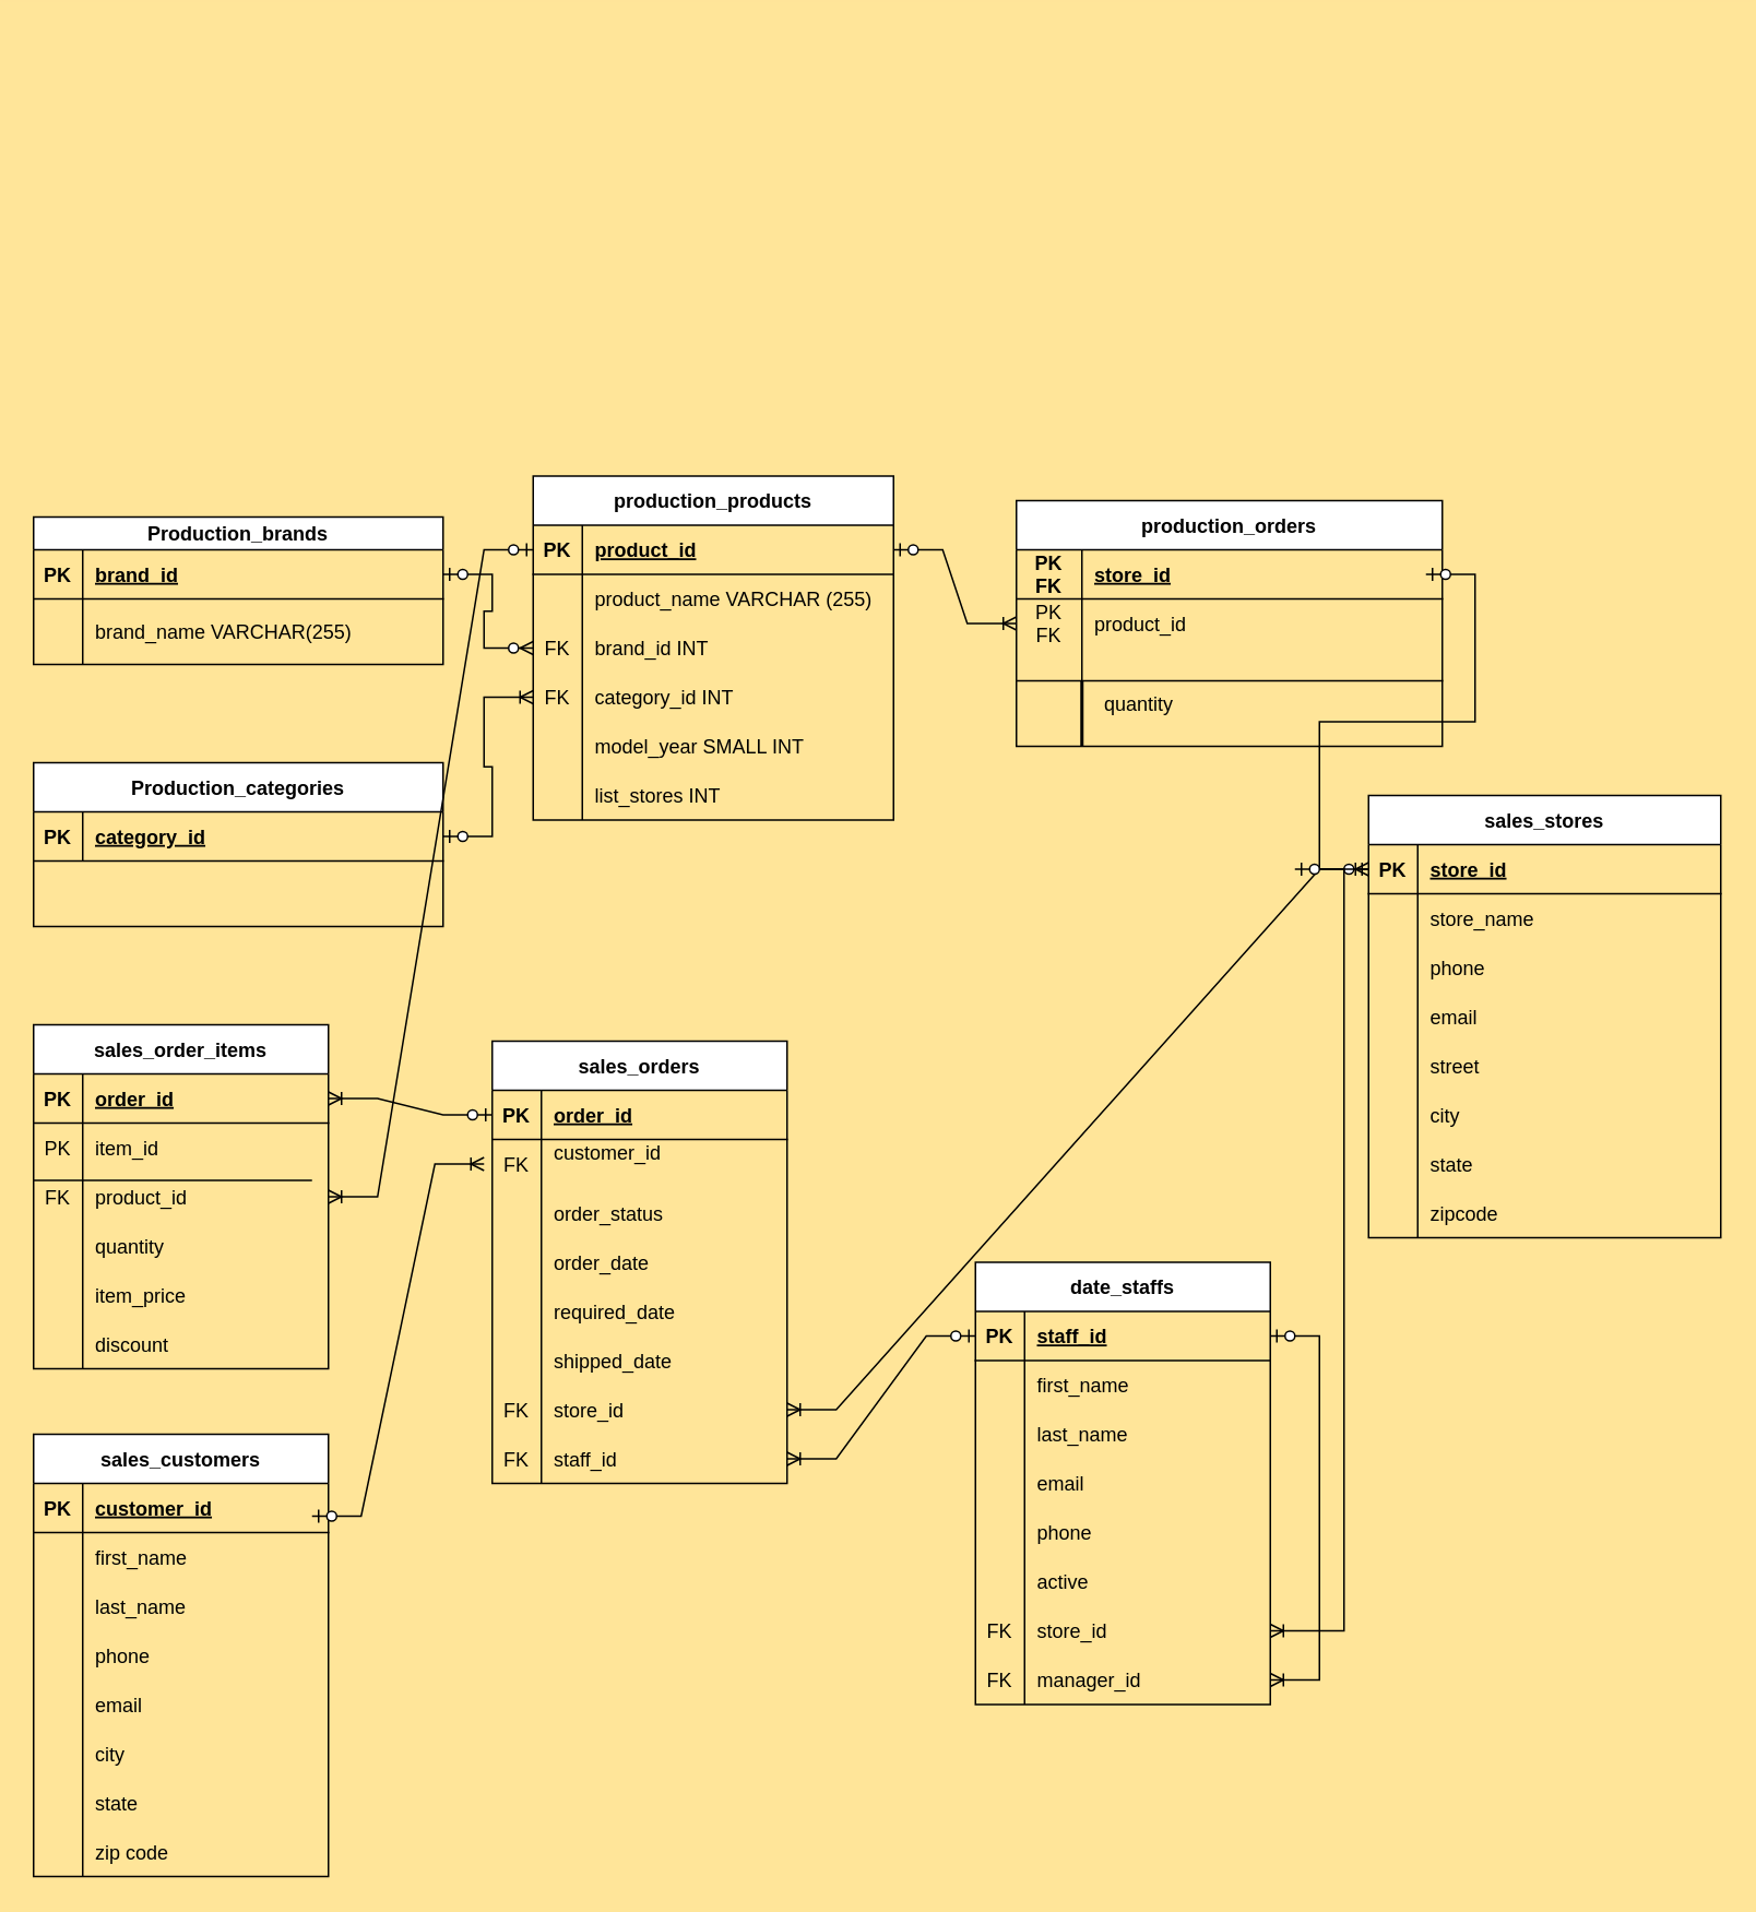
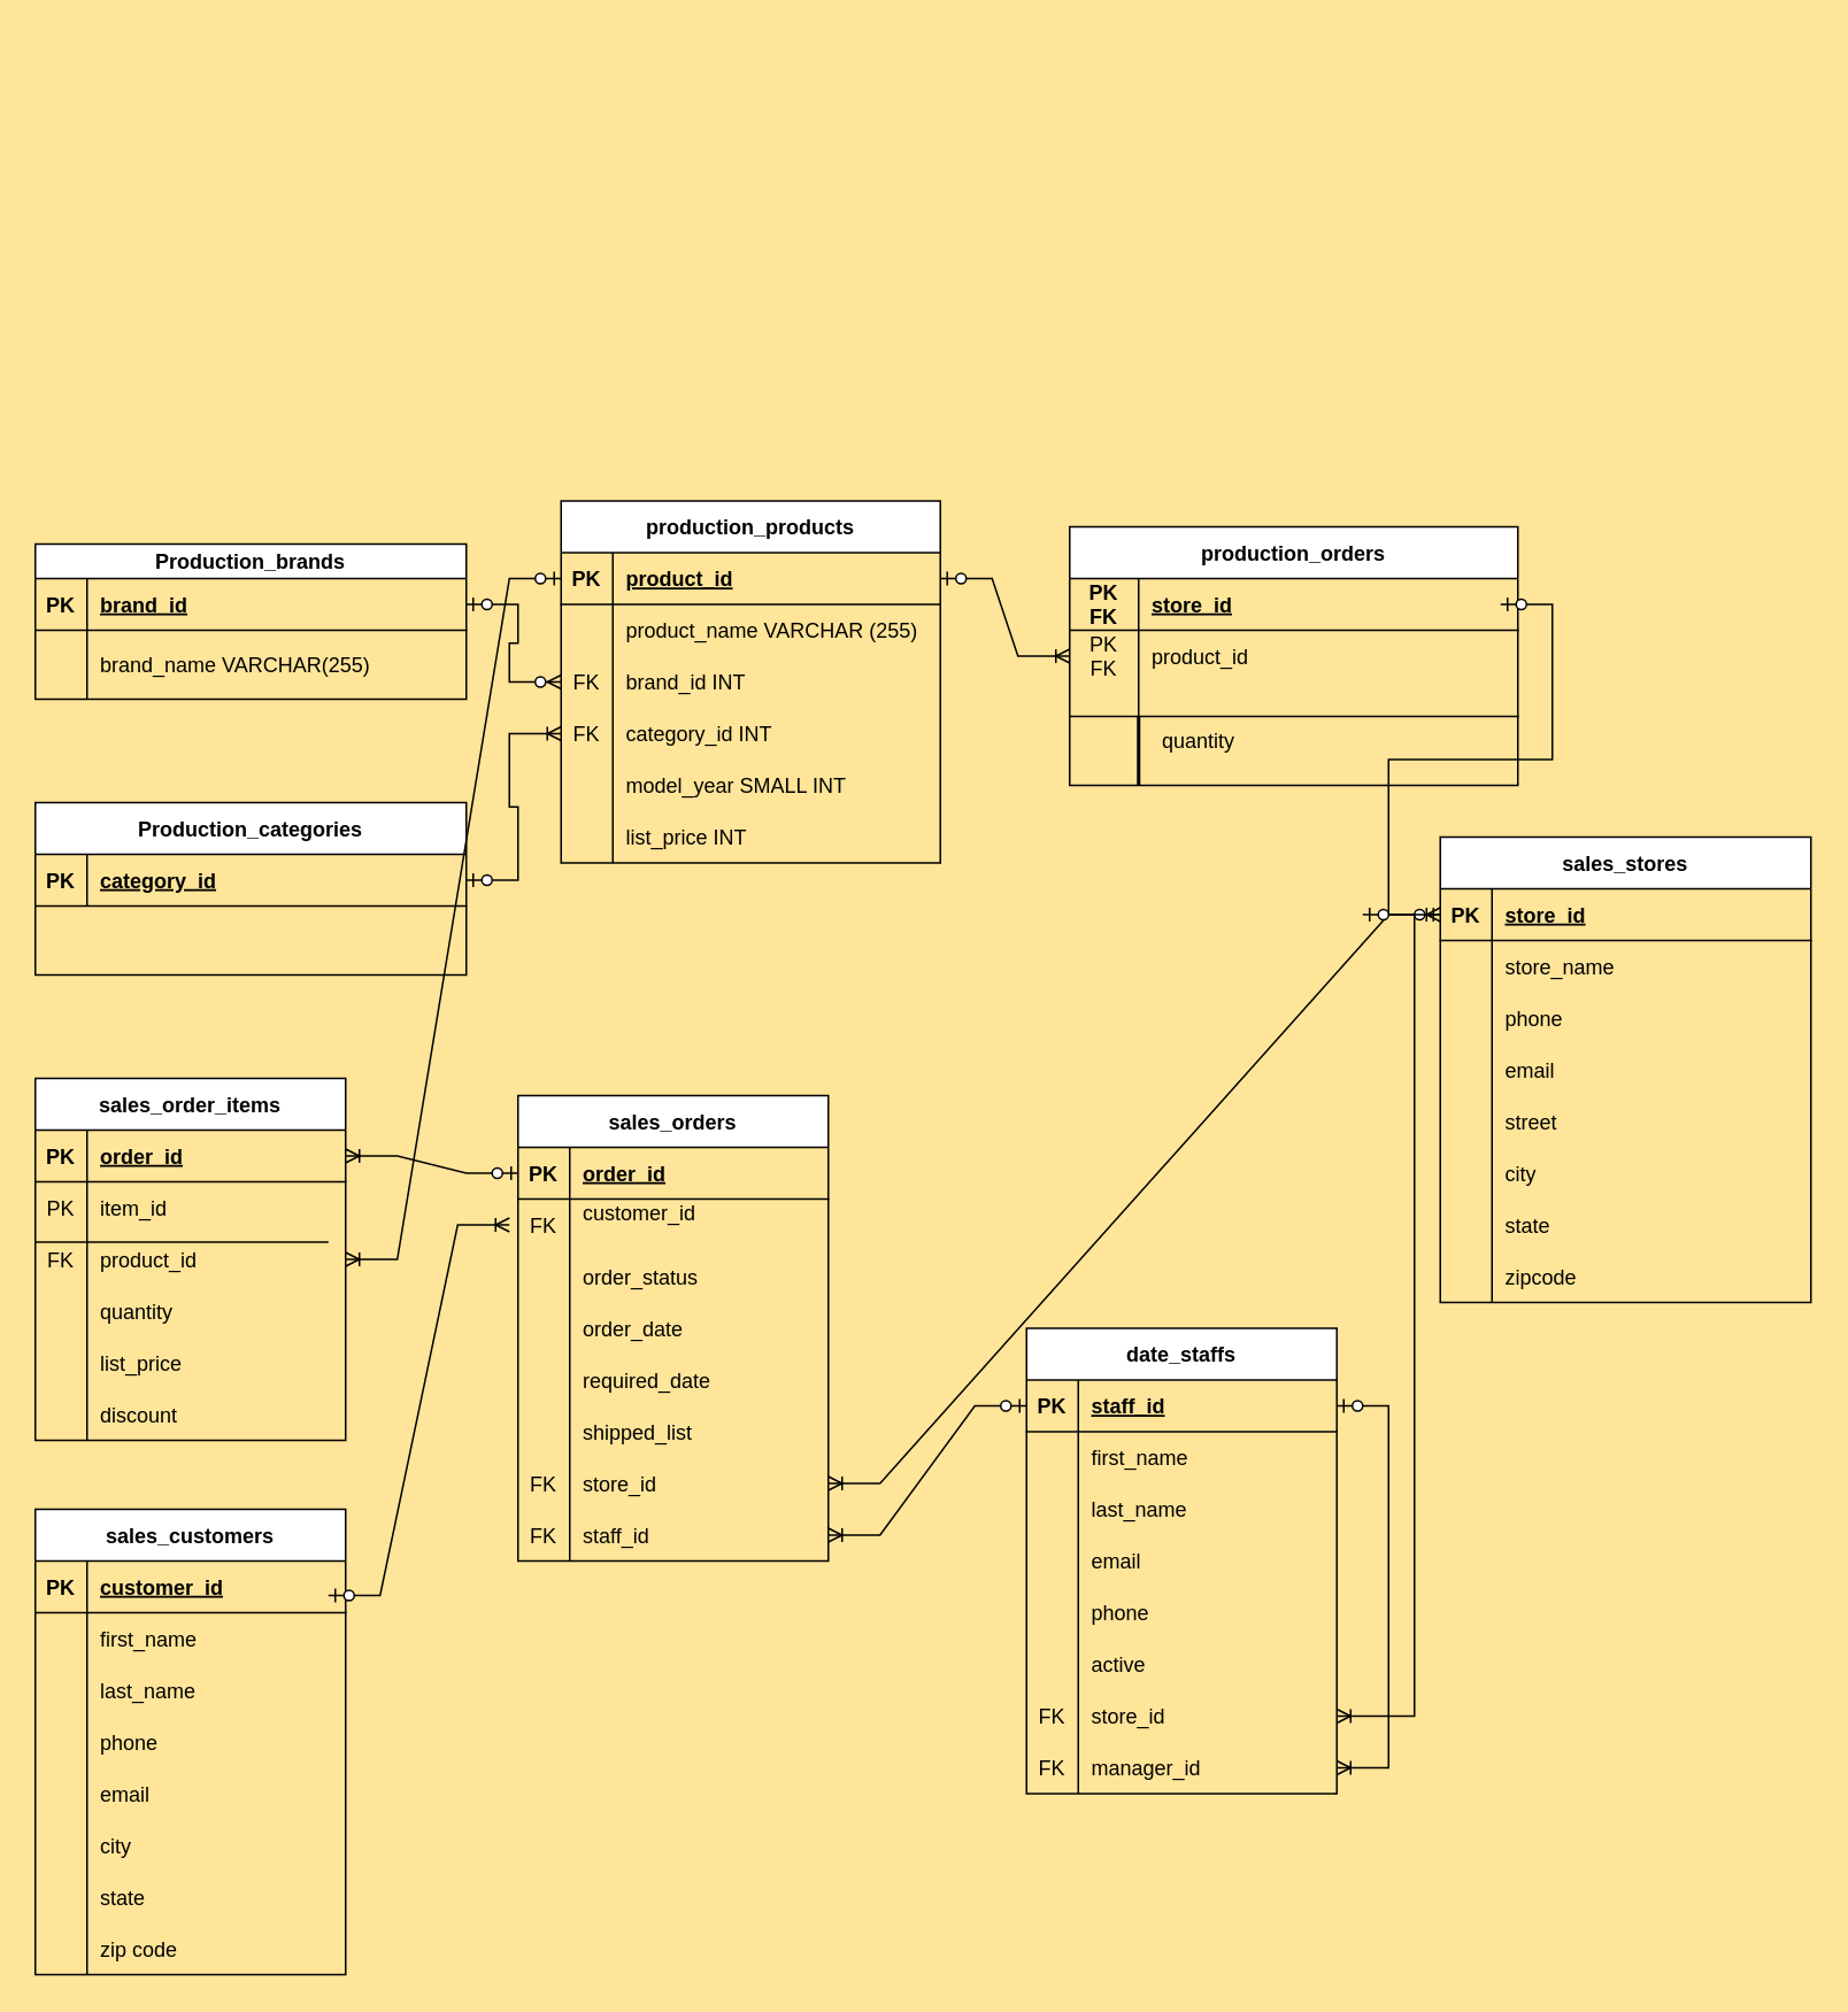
- <mxCell id="43" value="list_stores INT" style="shape=partialRectangle;connectable=0;fillColor=none;top=0;left=0;bottom=0;right=0;align=left;spacingLeft=6;overflow=hidden;" vertex="1" parent="41"><mxGeometry x="30" width="190" height="30" as="geometry"><mxRectangle width="190" height="30" as="alternateBounds" /></mxGeometry></mxCell>
+ <mxCell id="43" value="list_price INT" style="shape=partialRectangle;connectable=0;fillColor=none;top=0;left=0;bottom=0;right=0;align=left;spacingLeft=6;overflow=hidden;" vertex="1" parent="41"><mxGeometry x="30" width="190" height="30" as="geometry"><mxRectangle width="190" height="30" as="alternateBounds" /></mxGeometry></mxCell>
- <mxCell id="109" value="item_price" style="shape=partialRectangle;connectable=0;fillColor=none;top=0;left=0;bottom=0;right=0;align=left;spacingLeft=6;overflow=hidden;" vertex="1" parent="107"><mxGeometry x="30" width="150" height="30" as="geometry"><mxRectangle width="150" height="30" as="alternateBounds" /></mxGeometry></mxCell>
+ <mxCell id="109" value="list_price" style="shape=partialRectangle;connectable=0;fillColor=none;top=0;left=0;bottom=0;right=0;align=left;spacingLeft=6;overflow=hidden;" vertex="1" parent="107"><mxGeometry x="30" width="150" height="30" as="geometry"><mxRectangle width="150" height="30" as="alternateBounds" /></mxGeometry></mxCell>
- <mxCell id="132" value="shipped_date" style="shape=partialRectangle;connectable=0;fillColor=none;top=0;left=0;bottom=0;right=0;align=left;spacingLeft=6;overflow=hidden;" vertex="1" parent="130"><mxGeometry x="30" width="150" height="30" as="geometry"><mxRectangle width="150" height="30" as="alternateBounds" /></mxGeometry></mxCell>
+ <mxCell id="132" value="shipped_list" style="shape=partialRectangle;connectable=0;fillColor=none;top=0;left=0;bottom=0;right=0;align=left;spacingLeft=6;overflow=hidden;" vertex="1" parent="130"><mxGeometry x="30" width="150" height="30" as="geometry"><mxRectangle width="150" height="30" as="alternateBounds" /></mxGeometry></mxCell>
